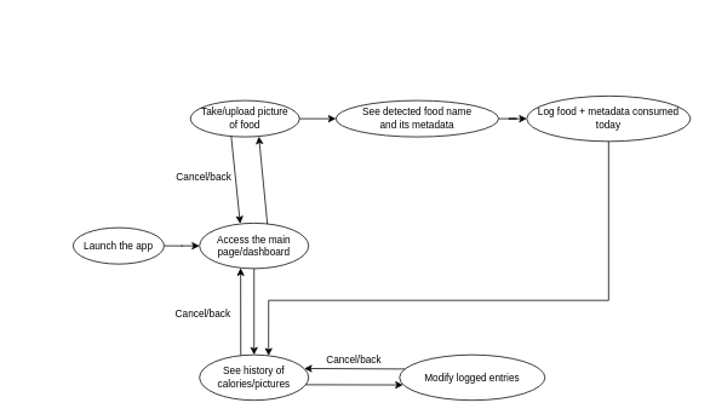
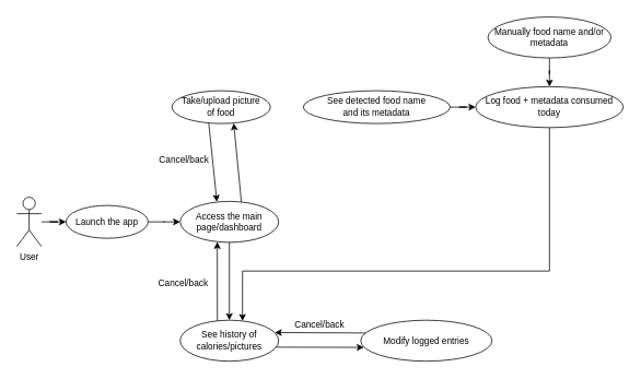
+ <mxCell id="12" value="Manually food name and/or metadata" style="ellipse;whiteSpace=wrap;html=1;fontSize=11;" parent="1" vertex="1"><mxGeometry x="594" y="20" width="150" height="50" as="geometry" /></mxCell>
+ <mxCell id="11" style="edgeStyle=orthogonalEdgeStyle;rounded=0;orthogonalLoop=1;jettySize=auto;html=1;entryX=0.5;entryY=0;entryDx=0;entryDy=0;" edge="1" parent="1" source="12" target="13"><mxGeometry relative="1" as="geometry" /></mxCell>
- <mxCell id="6" style="edgeStyle=orthogonalEdgeStyle;rounded=0;orthogonalLoop=1;jettySize=auto;html=1;entryX=0;entryY=0.5;entryDx=0;entryDy=0;fontSize=11;" parent="1" source="7" target="10" edge="1"><mxGeometry relative="1" as="geometry" /></mxCell>
+ <mxCell id="3" value="User" style="shape=umlActor;verticalLabelPosition=bottom;verticalAlign=top;html=1;outlineConnect=0;fontSize=11;" parent="1" vertex="1"><mxGeometry x="20" y="240" width="30" height="60" as="geometry" /></mxCell>
+ <mxCell id="2" style="edgeStyle=orthogonalEdgeStyle;rounded=0;orthogonalLoop=1;jettySize=auto;html=1;entryX=0;entryY=0.5;entryDx=0;entryDy=0;fontSize=11;" parent="1" source="3" target="5" edge="1"><mxGeometry relative="1" as="geometry" /></mxCell>
